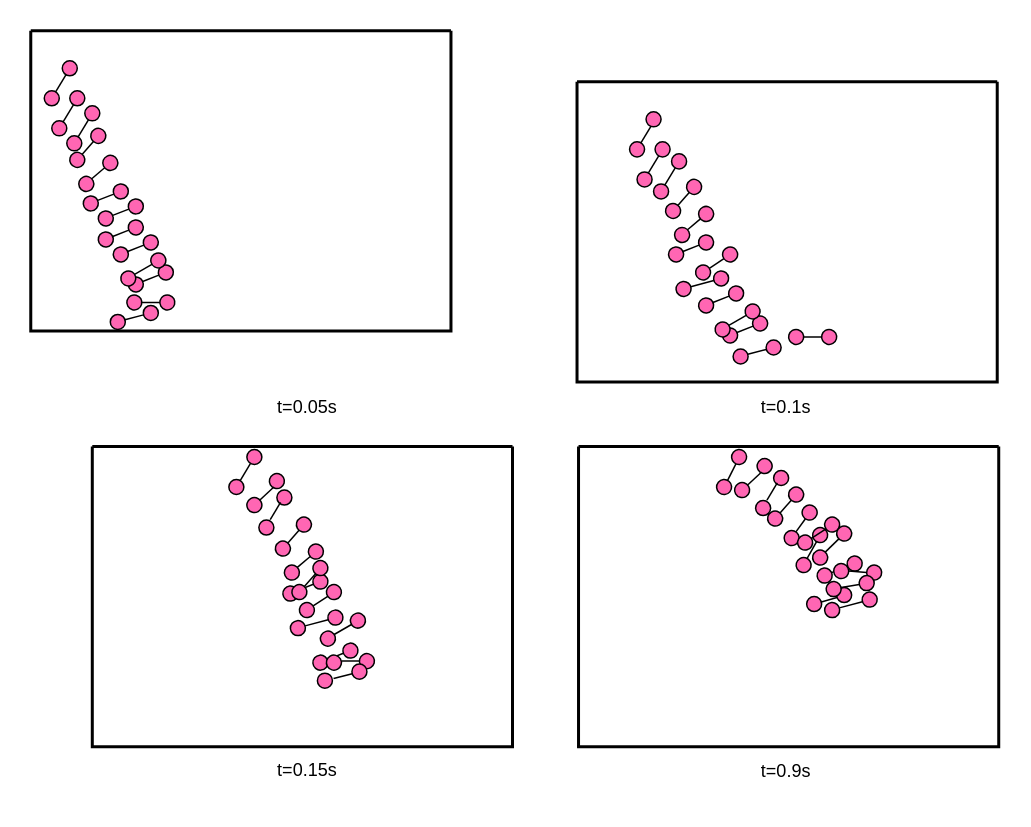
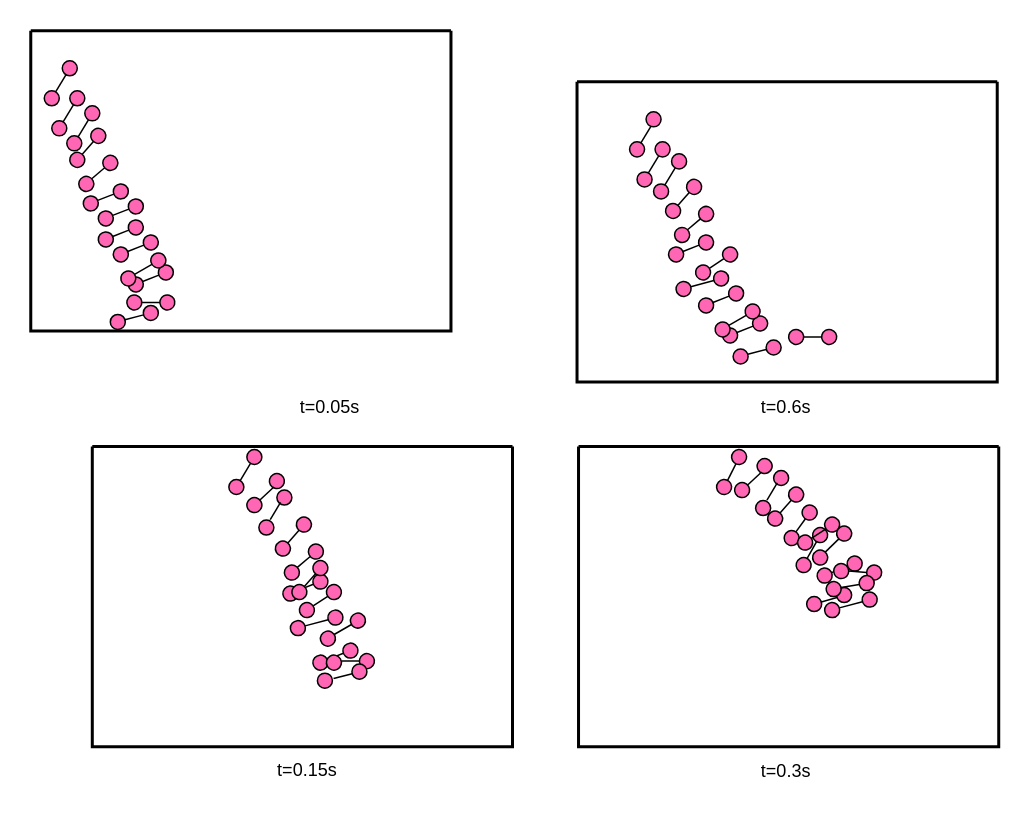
- <mxCell id="108" value="t=0.05s" style="text;html=1;align=center;verticalAlign=middle;resizable=0;points=[];autosize=1;strokeColor=none;fillColor=none;" parent="1" vertex="1"><mxGeometry x="174" y="256" width="60" height="30" as="geometry" /></mxCell>
+ <mxCell id="108" value="t=0.05s" style="text;html=1;align=center;verticalAlign=middle;resizable=0;points=[];autosize=1;strokeColor=none;fillColor=none;" parent="1" vertex="1"><mxGeometry x="189" y="256" width="60" height="30" as="geometry" /></mxCell>
- <mxCell id="109" value="t=0.1s" style="text;html=1;align=center;verticalAlign=middle;resizable=0;points=[];autosize=1;strokeColor=none;fillColor=none;" parent="1" vertex="1"><mxGeometry x="493" y="256" width="60" height="30" as="geometry" /></mxCell>
+ <mxCell id="109" value="t=0.6s" style="text;html=1;align=center;verticalAlign=middle;resizable=0;points=[];autosize=1;strokeColor=none;fillColor=none;" parent="1" vertex="1"><mxGeometry x="493" y="256" width="60" height="30" as="geometry" /></mxCell>
- <mxCell id="111" value="t=0.9s" style="text;html=1;align=center;verticalAlign=middle;resizable=0;points=[];autosize=1;strokeColor=none;fillColor=none;" parent="1" vertex="1"><mxGeometry x="493" y="499" width="60" height="30" as="geometry" /></mxCell>
+ <mxCell id="111" value="t=0.3s" style="text;html=1;align=center;verticalAlign=middle;resizable=0;points=[];autosize=1;strokeColor=none;fillColor=none;" parent="1" vertex="1"><mxGeometry x="493" y="499" width="60" height="30" as="geometry" /></mxCell>
